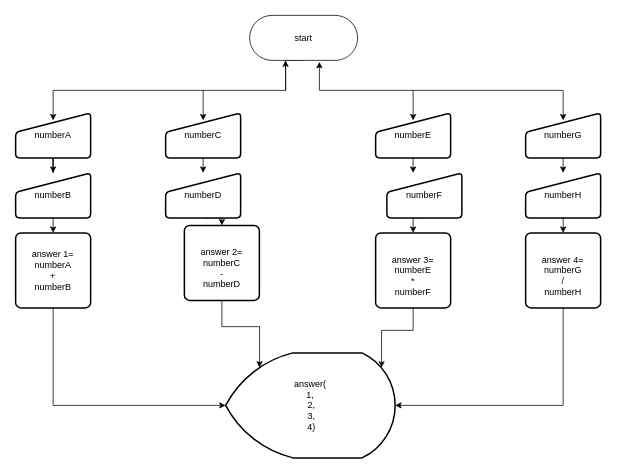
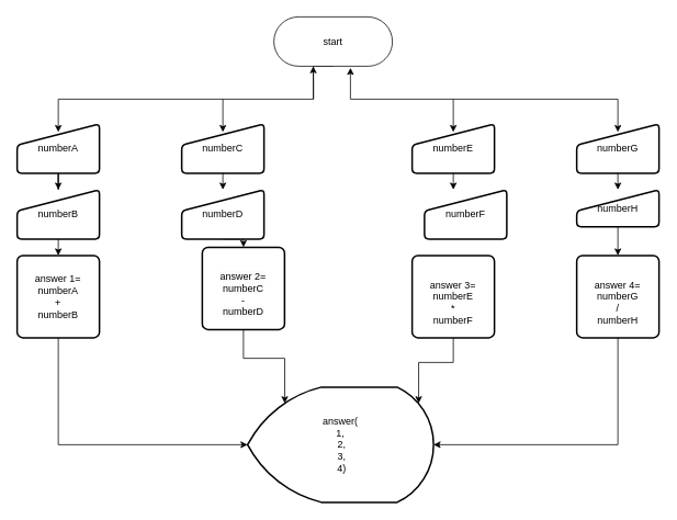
- <mxCell id="23" value="numberH" style="html=1;strokeWidth=2;shape=manualInput;whiteSpace=wrap;rounded=1;size=26;arcSize=11;" vertex="1" parent="1"><mxGeometry x="700" y="230" width="100" height="60" as="geometry" /></mxCell>
+ <mxCell id="23" value="numberH" style="html=1;strokeWidth=2;shape=manualInput;whiteSpace=wrap;rounded=1;size=26;arcSize=11;" vertex="1" parent="1"><mxGeometry x="700" y="230" width="100" height="45" as="geometry" /></mxCell>
- <mxCell id="19" style="edgeStyle=orthogonalEdgeStyle;rounded=0;orthogonalLoop=1;jettySize=auto;html=1;exitX=0.5;exitY=1;exitDx=0;exitDy=0;entryX=0.5;entryY=0;entryDx=0;entryDy=0;" edge="1" parent="1" source="20" target="29"><mxGeometry relative="1" as="geometry" /></mxCell>
